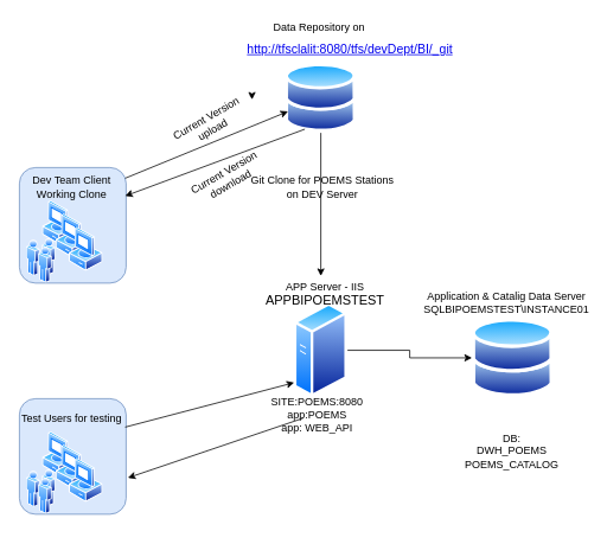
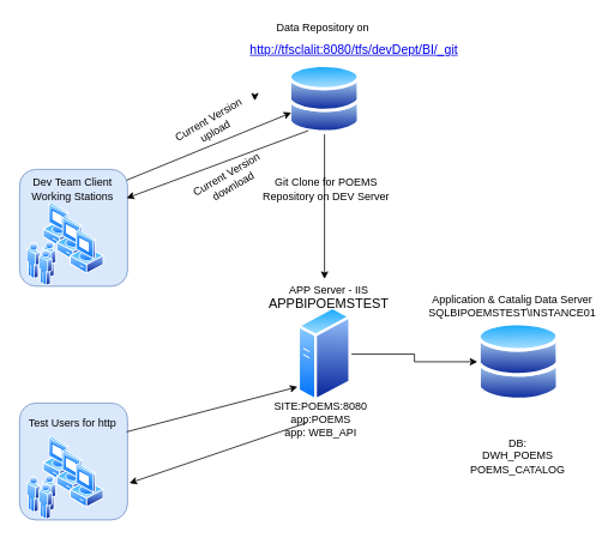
- <mxCell id="9" value="Dev Team Client Working Clone" style="text;html=1;strokeColor=none;fillColor=none;align=center;verticalAlign=middle;whiteSpace=wrap;rounded=0;" vertex="1" parent="2"><mxGeometry width="120" height="20" as="geometry" /></mxCell>
+ <mxCell id="9" value="Dev Team Client Working Stations" style="text;html=1;strokeColor=none;fillColor=none;align=center;verticalAlign=middle;whiteSpace=wrap;rounded=0;" vertex="1" parent="2"><mxGeometry width="120" height="20" as="geometry" /></mxCell>
- <mxCell id="33" value="Git Clone for POEMS Stations on DEV Server" style="text;html=1;strokeColor=none;fillColor=none;align=center;verticalAlign=middle;whiteSpace=wrap;rounded=0;" vertex="1" parent="1"><mxGeometry x="277" y="200" width="170" height="20" as="geometry" /></mxCell>
+ <mxCell id="33" value="Git Clone for POEMS Repository on DEV Server" style="text;html=1;strokeColor=none;fillColor=none;align=center;verticalAlign=middle;whiteSpace=wrap;rounded=0;" vertex="1" parent="1"><mxGeometry x="277" y="200" width="170" height="20" as="geometry" /></mxCell>
- <mxCell id="29" value="Test Users for testing" style="text;html=1;strokeColor=none;fillColor=none;align=center;verticalAlign=middle;whiteSpace=wrap;rounded=0;" vertex="1" parent="22"><mxGeometry width="120" height="20" as="geometry" /></mxCell>
+ <mxCell id="29" value="Test Users for http" style="text;html=1;strokeColor=none;fillColor=none;align=center;verticalAlign=middle;whiteSpace=wrap;rounded=0;" vertex="1" parent="22"><mxGeometry width="120" height="20" as="geometry" /></mxCell>
